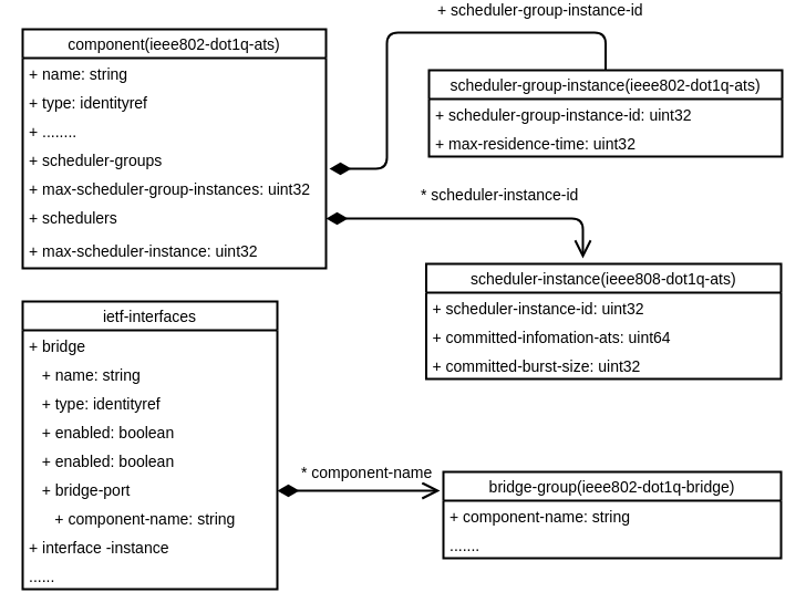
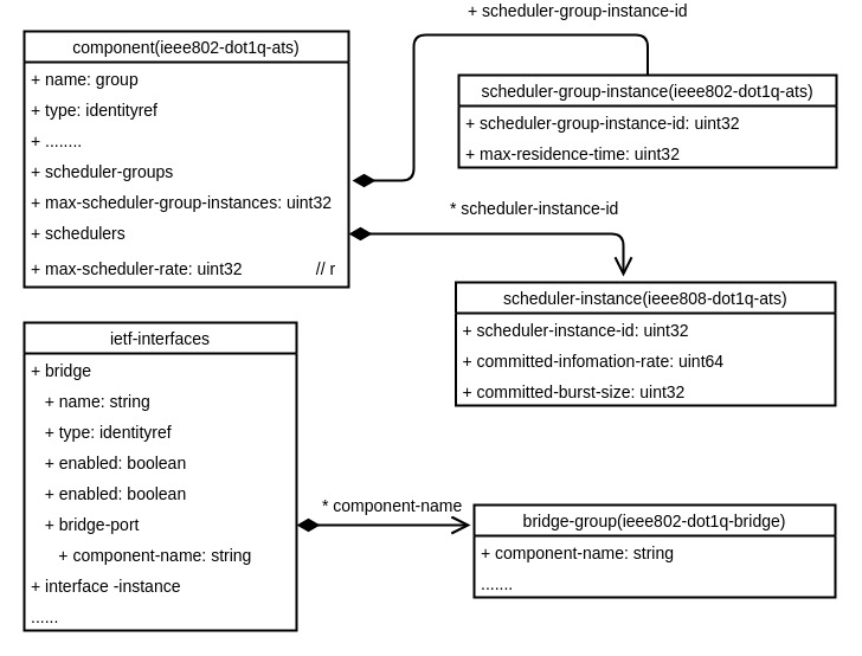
- <mxCell id="3" value="+ name: string                                              // r-w           " style="text;strokeColor=none;fillColor=none;align=left;verticalAlign=top;spacingLeft=4;spacingRight=4;overflow=hidden;rotatable=0;points=[[0,0.5],[1,0.5]];portConstraint=eastwest;strokeWidth=2;fontSize=14;" parent="2" vertex="1"><mxGeometry y="26" width="274" height="26" as="geometry" /></mxCell>
+ <mxCell id="3" value="+ name: group                                              // r-w           " style="text;strokeColor=none;fillColor=none;align=left;verticalAlign=top;spacingLeft=4;spacingRight=4;overflow=hidden;rotatable=0;points=[[0,0.5],[1,0.5]];portConstraint=eastwest;strokeWidth=2;fontSize=14;" parent="2" vertex="1"><mxGeometry y="26" width="274" height="26" as="geometry" /></mxCell>
- <mxCell id="9" value="+ max-scheduler-instance: uint32                // r                          " style="text;strokeColor=none;fillColor=none;align=left;verticalAlign=top;spacingLeft=4;spacingRight=4;overflow=hidden;rotatable=0;points=[[0,0.5],[1,0.5]];portConstraint=eastwest;strokeWidth=2;fontSize=14;" parent="2" vertex="1"><mxGeometry y="186" width="274" height="30" as="geometry" /></mxCell>
+ <mxCell id="9" value="+ max-scheduler-rate: uint32                // r                          " style="text;strokeColor=none;fillColor=none;align=left;verticalAlign=top;spacingLeft=4;spacingRight=4;overflow=hidden;rotatable=0;points=[[0,0.5],[1,0.5]];portConstraint=eastwest;strokeWidth=2;fontSize=14;" parent="2" vertex="1"><mxGeometry y="186" width="274" height="30" as="geometry" /></mxCell>
- <mxCell id="15" value="+ committed-infomation-ats: uint64           " style="text;strokeColor=none;fillColor=none;align=left;verticalAlign=top;spacingLeft=4;spacingRight=4;overflow=hidden;rotatable=0;points=[[0,0.5],[1,0.5]];portConstraint=eastwest;strokeWidth=2;fontSize=14;" parent="13" vertex="1"><mxGeometry y="52" width="320.5" height="26" as="geometry" /></mxCell>
+ <mxCell id="15" value="+ committed-infomation-rate: uint64           " style="text;strokeColor=none;fillColor=none;align=left;verticalAlign=top;spacingLeft=4;spacingRight=4;overflow=hidden;rotatable=0;points=[[0,0.5],[1,0.5]];portConstraint=eastwest;strokeWidth=2;fontSize=14;" parent="13" vertex="1"><mxGeometry y="52" width="320.5" height="26" as="geometry" /></mxCell>
